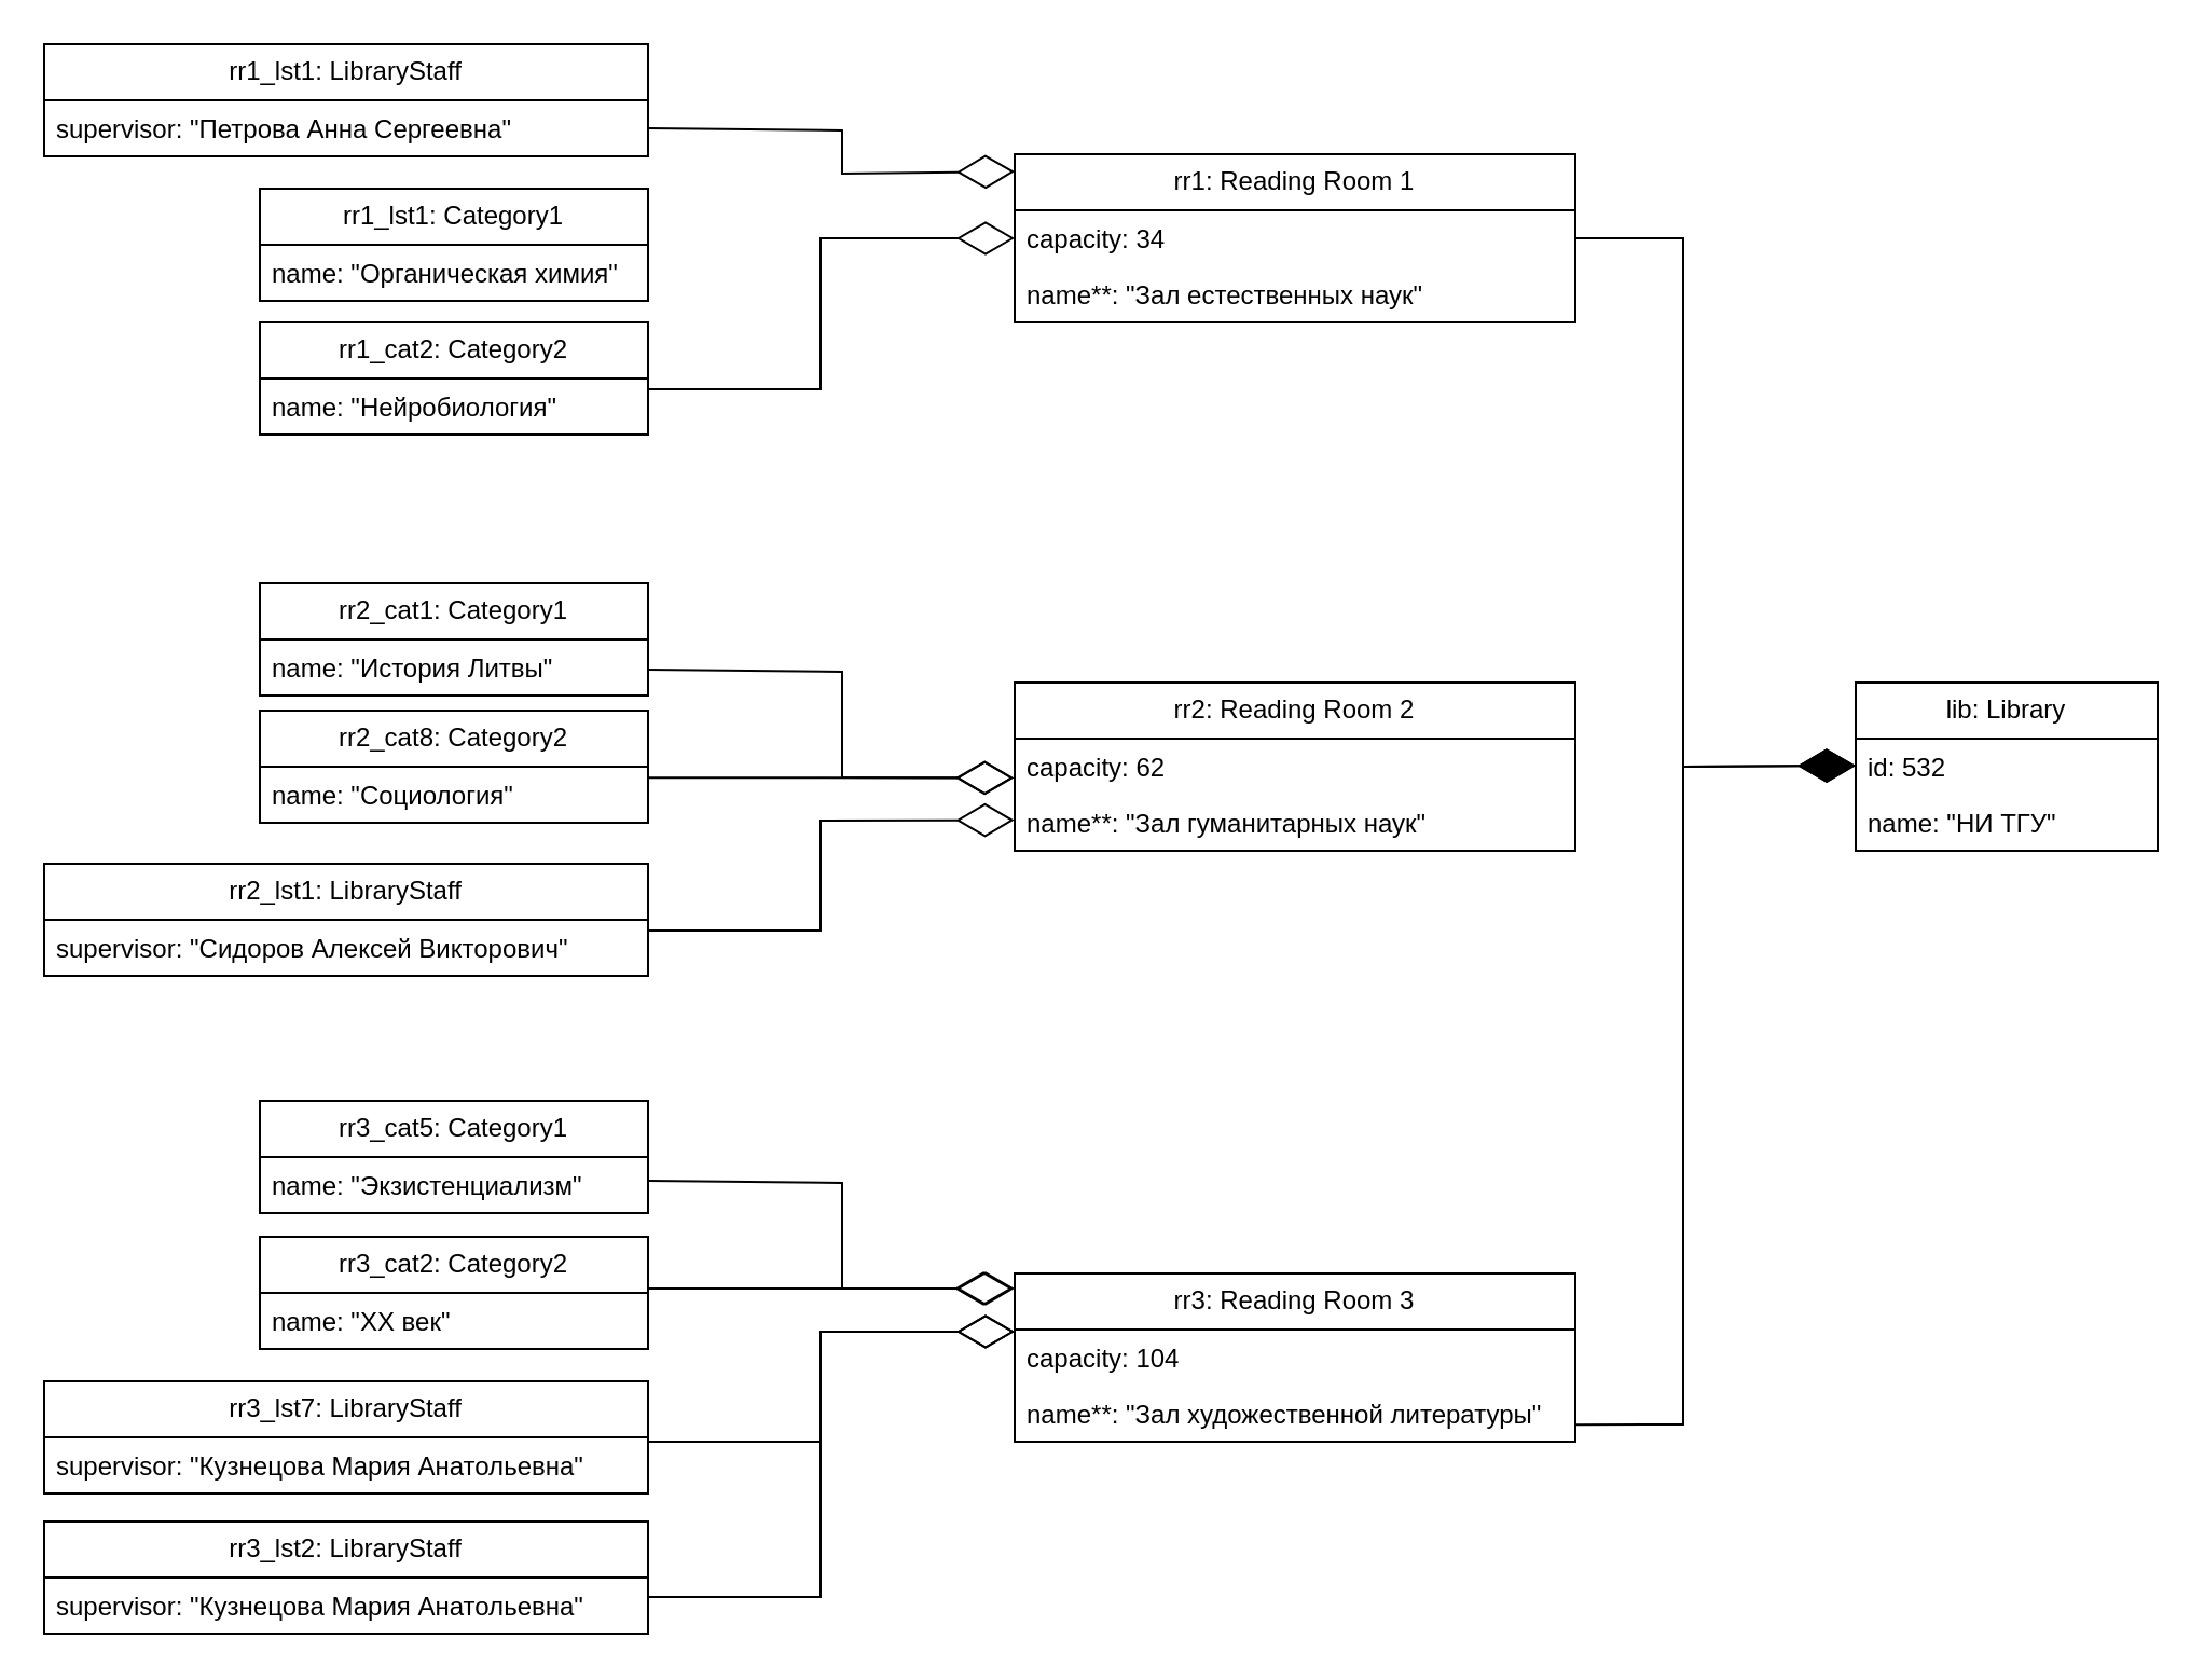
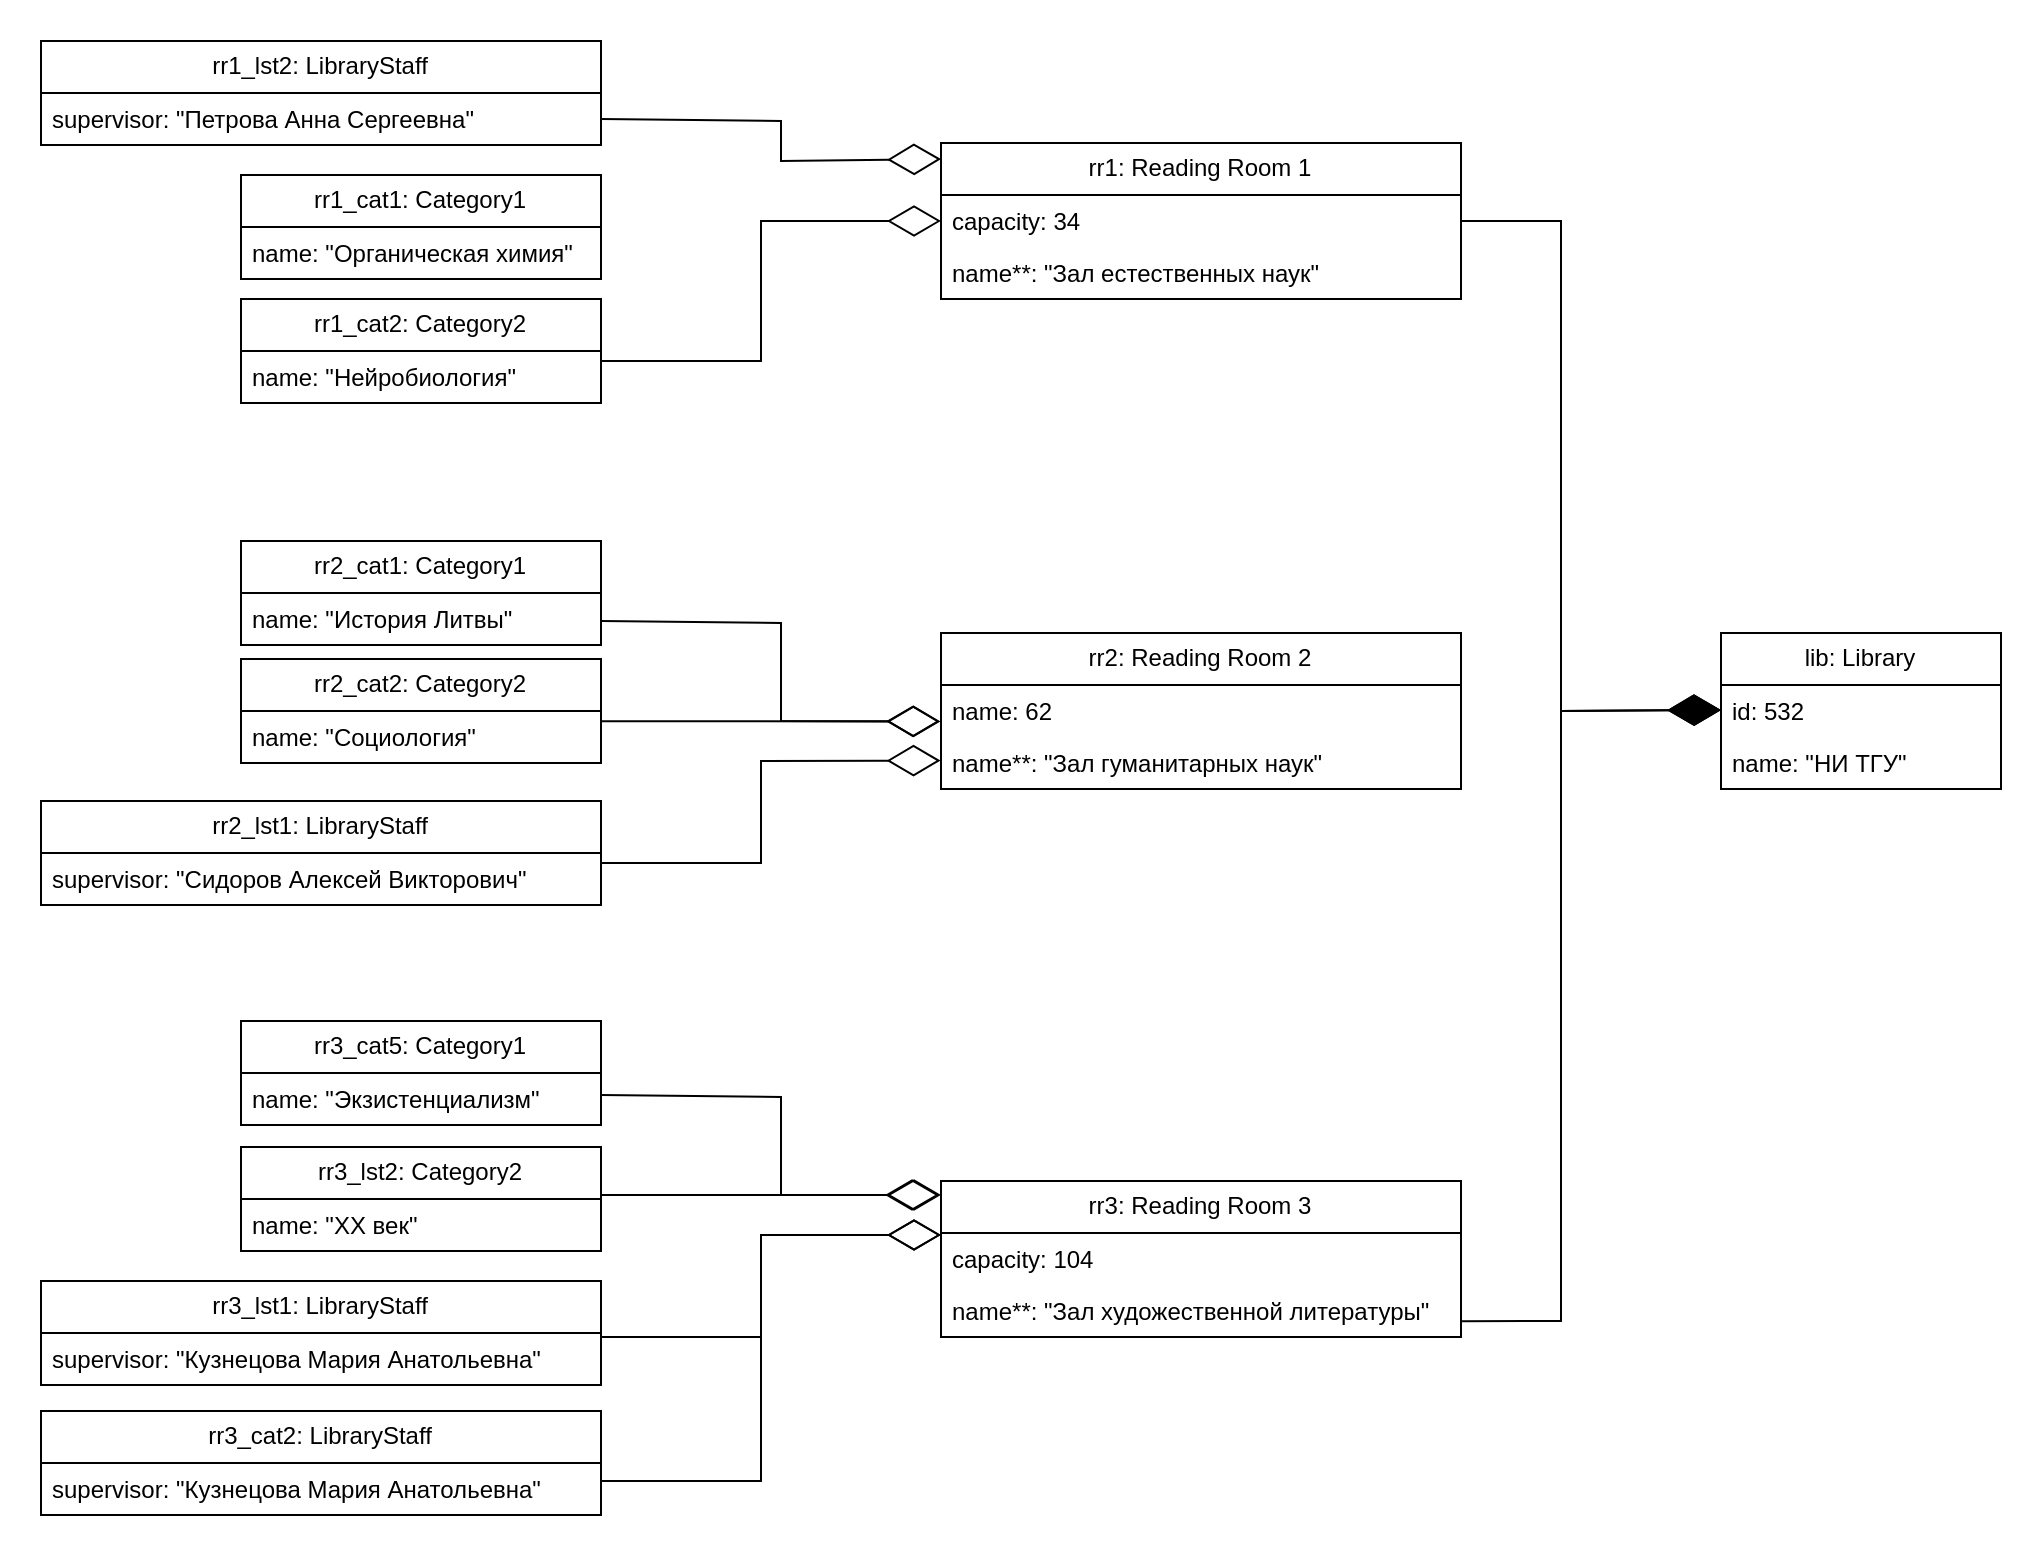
- <mxCell id="26" value="rr1_lst1: LibraryStaff" style="swimlane;fontStyle=0;childLayout=stackLayout;horizontal=1;startSize=26;fillColor=none;horizontalStack=0;resizeParent=1;resizeParentMax=0;resizeLast=0;collapsible=1;marginBottom=0;whiteSpace=wrap;html=1;" vertex="1" parent="1"><mxGeometry x="20" y="20" width="280" height="52" as="geometry" /></mxCell>
+ <mxCell id="26" value="rr1_lst2: LibraryStaff" style="swimlane;fontStyle=0;childLayout=stackLayout;horizontal=1;startSize=26;fillColor=none;horizontalStack=0;resizeParent=1;resizeParentMax=0;resizeLast=0;collapsible=1;marginBottom=0;whiteSpace=wrap;html=1;" vertex="1" parent="1"><mxGeometry x="20" y="20" width="280" height="52" as="geometry" /></mxCell>
- <mxCell id="14" value="rr1_lst1: Category1" style="swimlane;fontStyle=0;childLayout=stackLayout;horizontal=1;startSize=26;fillColor=none;horizontalStack=0;resizeParent=1;resizeParentMax=0;resizeLast=0;collapsible=1;marginBottom=0;whiteSpace=wrap;html=1;" vertex="1" parent="1"><mxGeometry x="120" y="87" width="180" height="52" as="geometry" /></mxCell>
+ <mxCell id="14" value="rr1_cat1: Category1" style="swimlane;fontStyle=0;childLayout=stackLayout;horizontal=1;startSize=26;fillColor=none;horizontalStack=0;resizeParent=1;resizeParentMax=0;resizeLast=0;collapsible=1;marginBottom=0;whiteSpace=wrap;html=1;" vertex="1" parent="1"><mxGeometry x="120" y="87" width="180" height="52" as="geometry" /></mxCell>
- <mxCell id="20" value="rr2_cat8: Category2" style="swimlane;fontStyle=0;childLayout=stackLayout;horizontal=1;startSize=26;fillColor=none;horizontalStack=0;resizeParent=1;resizeParentMax=0;resizeLast=0;collapsible=1;marginBottom=0;whiteSpace=wrap;html=1;" vertex="1" parent="1"><mxGeometry x="120" y="329" width="180" height="52" as="geometry" /></mxCell>
+ <mxCell id="20" value="rr2_cat2: Category2" style="swimlane;fontStyle=0;childLayout=stackLayout;horizontal=1;startSize=26;fillColor=none;horizontalStack=0;resizeParent=1;resizeParentMax=0;resizeLast=0;collapsible=1;marginBottom=0;whiteSpace=wrap;html=1;" vertex="1" parent="1"><mxGeometry x="120" y="329" width="180" height="52" as="geometry" /></mxCell>
- <mxCell id="9" value="capacity: 62" style="text;strokeColor=none;fillColor=none;align=left;verticalAlign=top;spacingLeft=4;spacingRight=4;overflow=hidden;rotatable=0;points=[[0,0.5],[1,0.5]];portConstraint=eastwest;whiteSpace=wrap;html=1;" vertex="1" parent="8"><mxGeometry y="26" width="260" height="26" as="geometry" /></mxCell>
+ <mxCell id="9" value="name: 62" style="text;strokeColor=none;fillColor=none;align=left;verticalAlign=top;spacingLeft=4;spacingRight=4;overflow=hidden;rotatable=0;points=[[0,0.5],[1,0.5]];portConstraint=eastwest;whiteSpace=wrap;html=1;" vertex="1" parent="8"><mxGeometry y="26" width="260" height="26" as="geometry" /></mxCell>
- <mxCell id="24" value="rr3_cat2: Category2" style="swimlane;fontStyle=0;childLayout=stackLayout;horizontal=1;startSize=26;fillColor=none;horizontalStack=0;resizeParent=1;resizeParentMax=0;resizeLast=0;collapsible=1;marginBottom=0;whiteSpace=wrap;html=1;" vertex="1" parent="1"><mxGeometry x="120" y="573" width="180" height="52" as="geometry" /></mxCell>
+ <mxCell id="24" value="rr3_lst2: Category2" style="swimlane;fontStyle=0;childLayout=stackLayout;horizontal=1;startSize=26;fillColor=none;horizontalStack=0;resizeParent=1;resizeParentMax=0;resizeLast=0;collapsible=1;marginBottom=0;whiteSpace=wrap;html=1;" vertex="1" parent="1"><mxGeometry x="120" y="573" width="180" height="52" as="geometry" /></mxCell>
- <mxCell id="30" value="rr3_lst7: LibraryStaff" style="swimlane;fontStyle=0;childLayout=stackLayout;horizontal=1;startSize=26;fillColor=none;horizontalStack=0;resizeParent=1;resizeParentMax=0;resizeLast=0;collapsible=1;marginBottom=0;whiteSpace=wrap;html=1;" vertex="1" parent="1"><mxGeometry x="20" y="640" width="280" height="52" as="geometry" /></mxCell>
+ <mxCell id="30" value="rr3_lst1: LibraryStaff" style="swimlane;fontStyle=0;childLayout=stackLayout;horizontal=1;startSize=26;fillColor=none;horizontalStack=0;resizeParent=1;resizeParentMax=0;resizeLast=0;collapsible=1;marginBottom=0;whiteSpace=wrap;html=1;" vertex="1" parent="1"><mxGeometry x="20" y="640" width="280" height="52" as="geometry" /></mxCell>
- <mxCell id="32" value="rr3_lst2: LibraryStaff" style="swimlane;fontStyle=0;childLayout=stackLayout;horizontal=1;startSize=26;fillColor=none;horizontalStack=0;resizeParent=1;resizeParentMax=0;resizeLast=0;collapsible=1;marginBottom=0;whiteSpace=wrap;html=1;" vertex="1" parent="1"><mxGeometry x="20" y="705" width="280" height="52" as="geometry" /></mxCell>
+ <mxCell id="32" value="rr3_cat2: LibraryStaff" style="swimlane;fontStyle=0;childLayout=stackLayout;horizontal=1;startSize=26;fillColor=none;horizontalStack=0;resizeParent=1;resizeParentMax=0;resizeLast=0;collapsible=1;marginBottom=0;whiteSpace=wrap;html=1;" vertex="1" parent="1"><mxGeometry x="20" y="705" width="280" height="52" as="geometry" /></mxCell>
